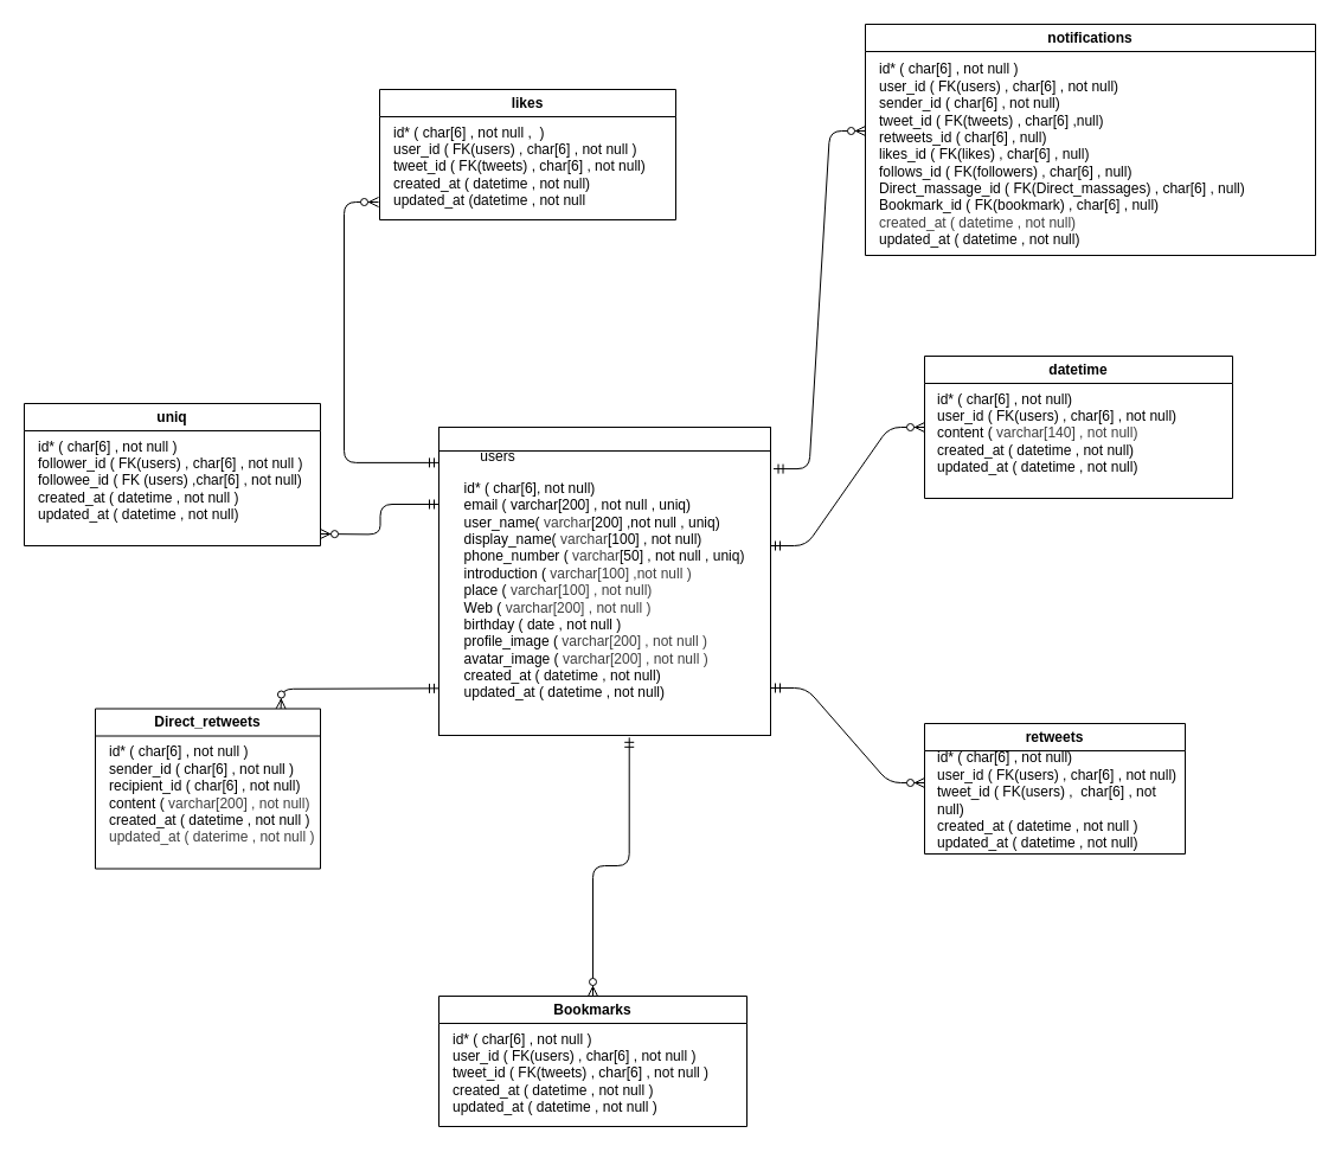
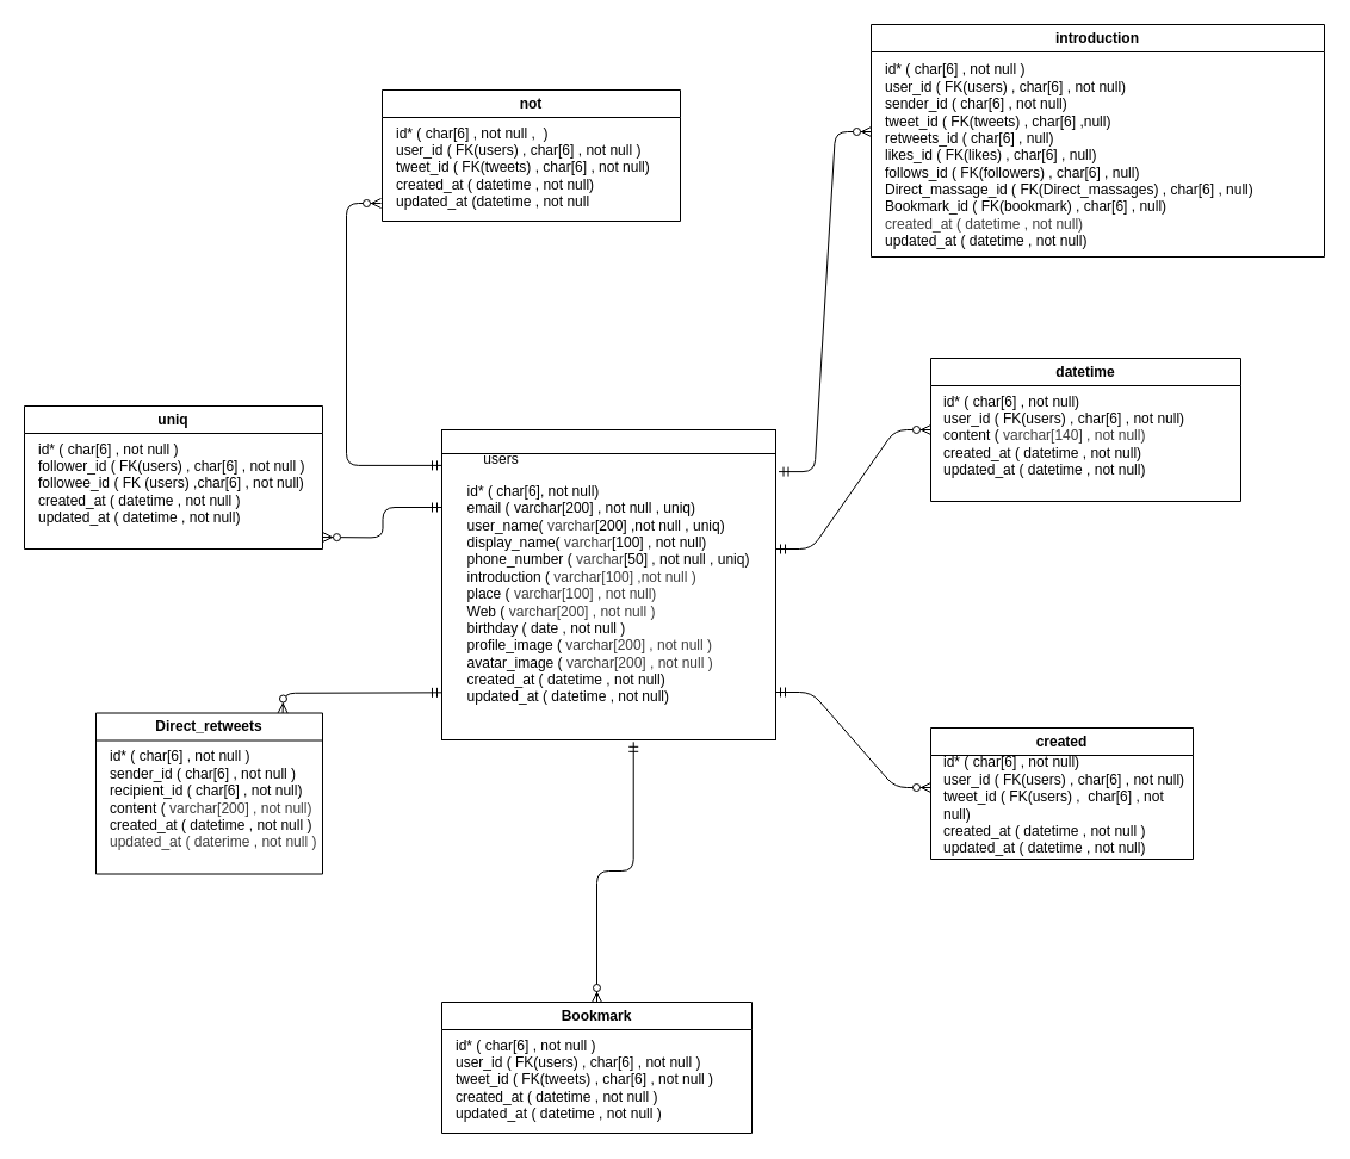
- <mxCell id="17" value="notifications" style="swimlane;whiteSpace=wrap;html=1;" parent="1" vertex="1"><mxGeometry x="730" y="20" width="380" height="195" as="geometry" /></mxCell>
+ <mxCell id="17" value="introduction" style="swimlane;whiteSpace=wrap;html=1;" parent="1" vertex="1"><mxGeometry x="730" y="20" width="380" height="195" as="geometry" /></mxCell>
- <mxCell id="7" value="likes" style="swimlane;whiteSpace=wrap;html=1;" parent="1" vertex="1"><mxGeometry x="320" y="75" width="250" height="110" as="geometry" /></mxCell>
+ <mxCell id="7" value="not" style="swimlane;whiteSpace=wrap;html=1;" parent="1" vertex="1"><mxGeometry x="320" y="75" width="250" height="110" as="geometry" /></mxCell>
- <mxCell id="9" value="retweets" style="swimlane;whiteSpace=wrap;html=1;" parent="1" vertex="1"><mxGeometry x="780" y="610" width="220" height="110" as="geometry" /></mxCell>
+ <mxCell id="9" value="created" style="swimlane;whiteSpace=wrap;html=1;" parent="1" vertex="1"><mxGeometry x="780" y="610" width="220" height="110" as="geometry" /></mxCell>
- <mxCell id="15" value="Bookmarks" style="swimlane;whiteSpace=wrap;html=1;" parent="1" vertex="1"><mxGeometry x="370" y="840" width="260" height="110" as="geometry" /></mxCell>
+ <mxCell id="15" value="Bookmark" style="swimlane;whiteSpace=wrap;html=1;" parent="1" vertex="1"><mxGeometry x="370" y="840" width="260" height="110" as="geometry" /></mxCell>
